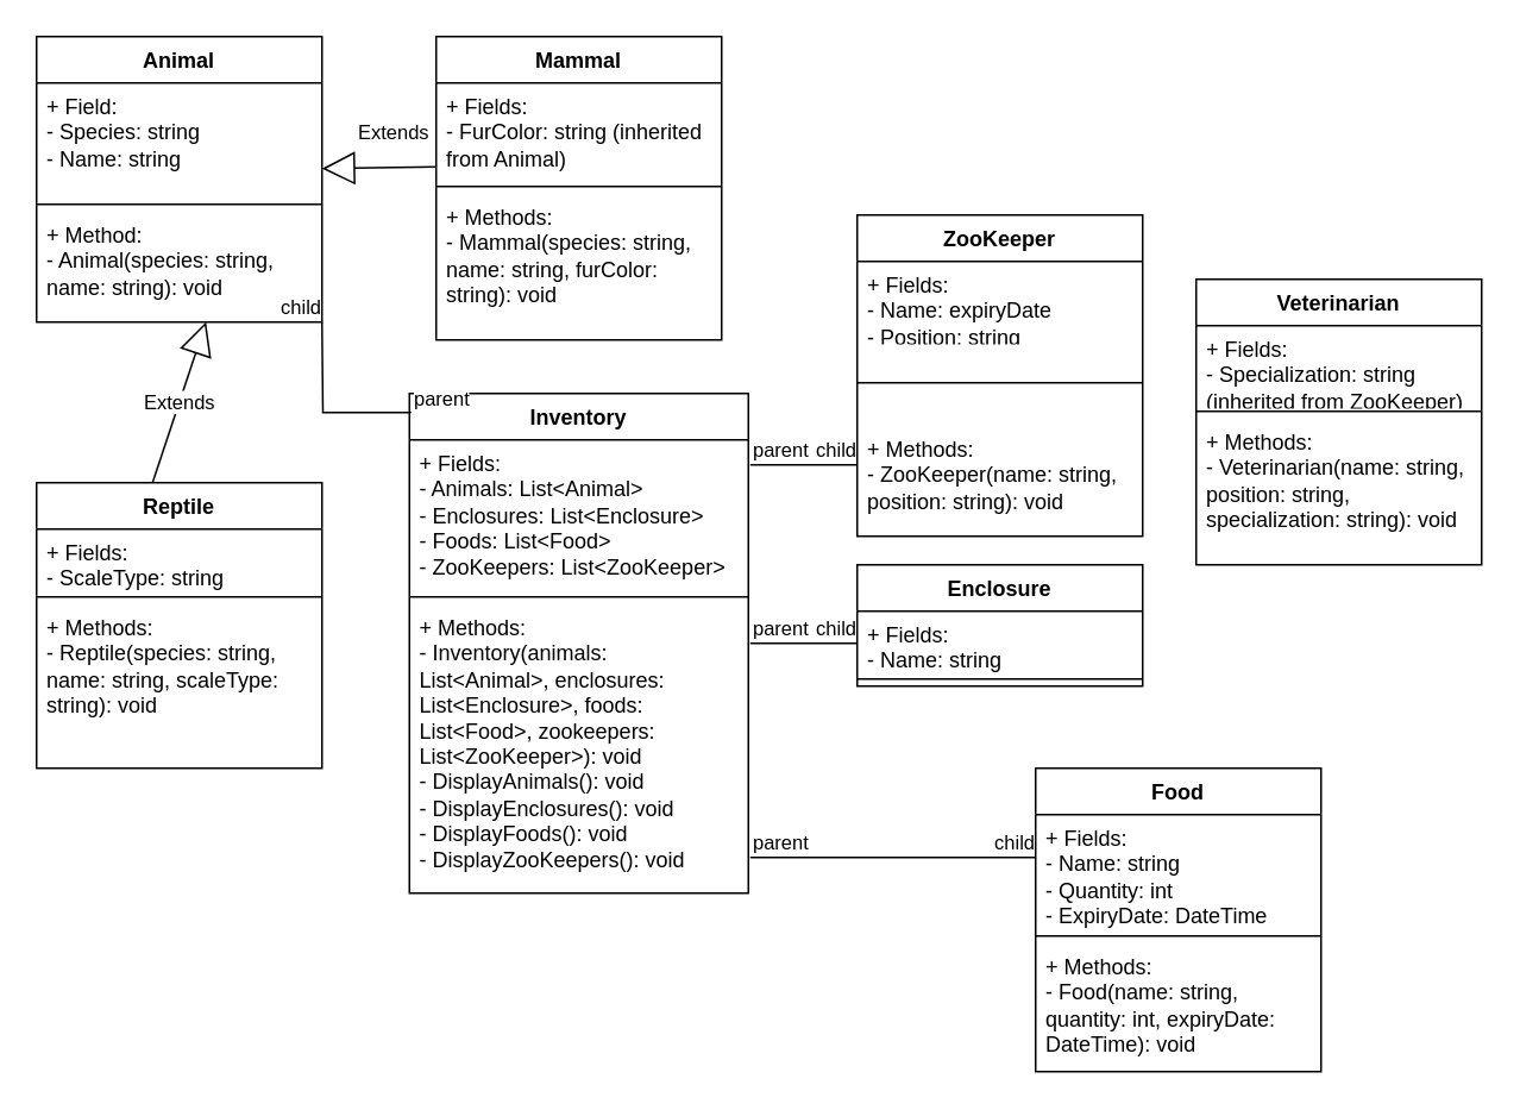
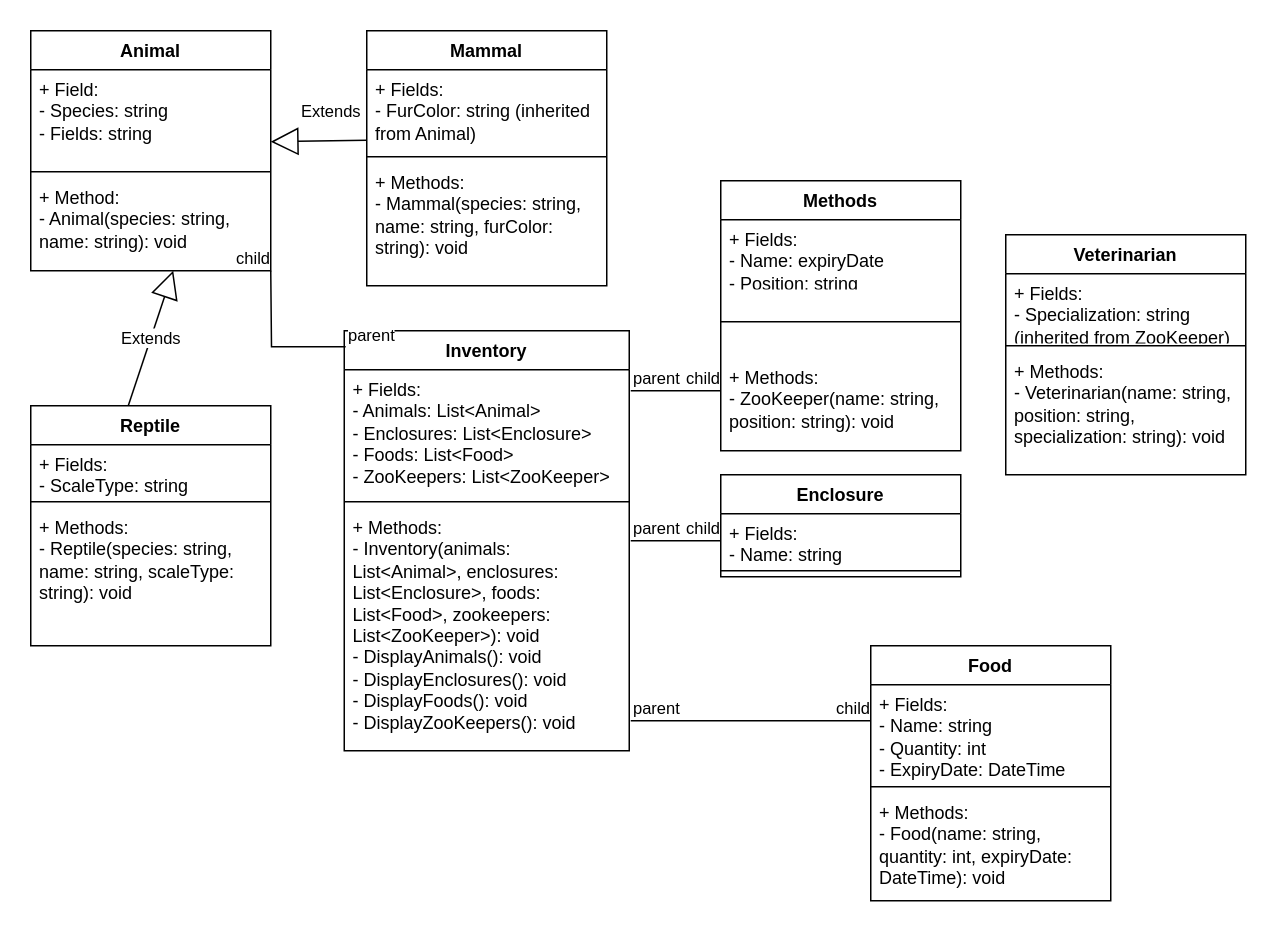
- <mxCell id="3" value="+ Field: &lt;br/&gt;  - Species: string&lt;br/&gt;  - Name: string" style="text;strokeColor=none;fillColor=none;align=left;verticalAlign=top;spacingLeft=4;spacingRight=4;overflow=hidden;rotatable=0;points=[[0,0.5],[1,0.5]];portConstraint=eastwest;whiteSpace=wrap;html=1;" vertex="1" parent="2"><mxGeometry y="26" width="160" height="64" as="geometry" /></mxCell>
+ <mxCell id="3" value="+ Field: &lt;br/&gt;  - Species: string&lt;br/&gt;  - Fields: string" style="text;strokeColor=none;fillColor=none;align=left;verticalAlign=top;spacingLeft=4;spacingRight=4;overflow=hidden;rotatable=0;points=[[0,0.5],[1,0.5]];portConstraint=eastwest;whiteSpace=wrap;html=1;" vertex="1" parent="2"><mxGeometry y="26" width="160" height="64" as="geometry" /></mxCell>
- <mxCell id="21" value="ZooKeeper" style="swimlane;fontStyle=1;align=center;verticalAlign=top;childLayout=stackLayout;horizontal=1;startSize=26;horizontalStack=0;resizeParent=1;resizeParentMax=0;resizeLast=0;collapsible=1;marginBottom=0;whiteSpace=wrap;html=1;" vertex="1" parent="1"><mxGeometry x="480" y="120" width="160" height="180" as="geometry" /></mxCell>
+ <mxCell id="21" value="Methods" style="swimlane;fontStyle=1;align=center;verticalAlign=top;childLayout=stackLayout;horizontal=1;startSize=26;horizontalStack=0;resizeParent=1;resizeParentMax=0;resizeLast=0;collapsible=1;marginBottom=0;whiteSpace=wrap;html=1;" vertex="1" parent="1"><mxGeometry x="480" y="120" width="160" height="180" as="geometry" /></mxCell>
